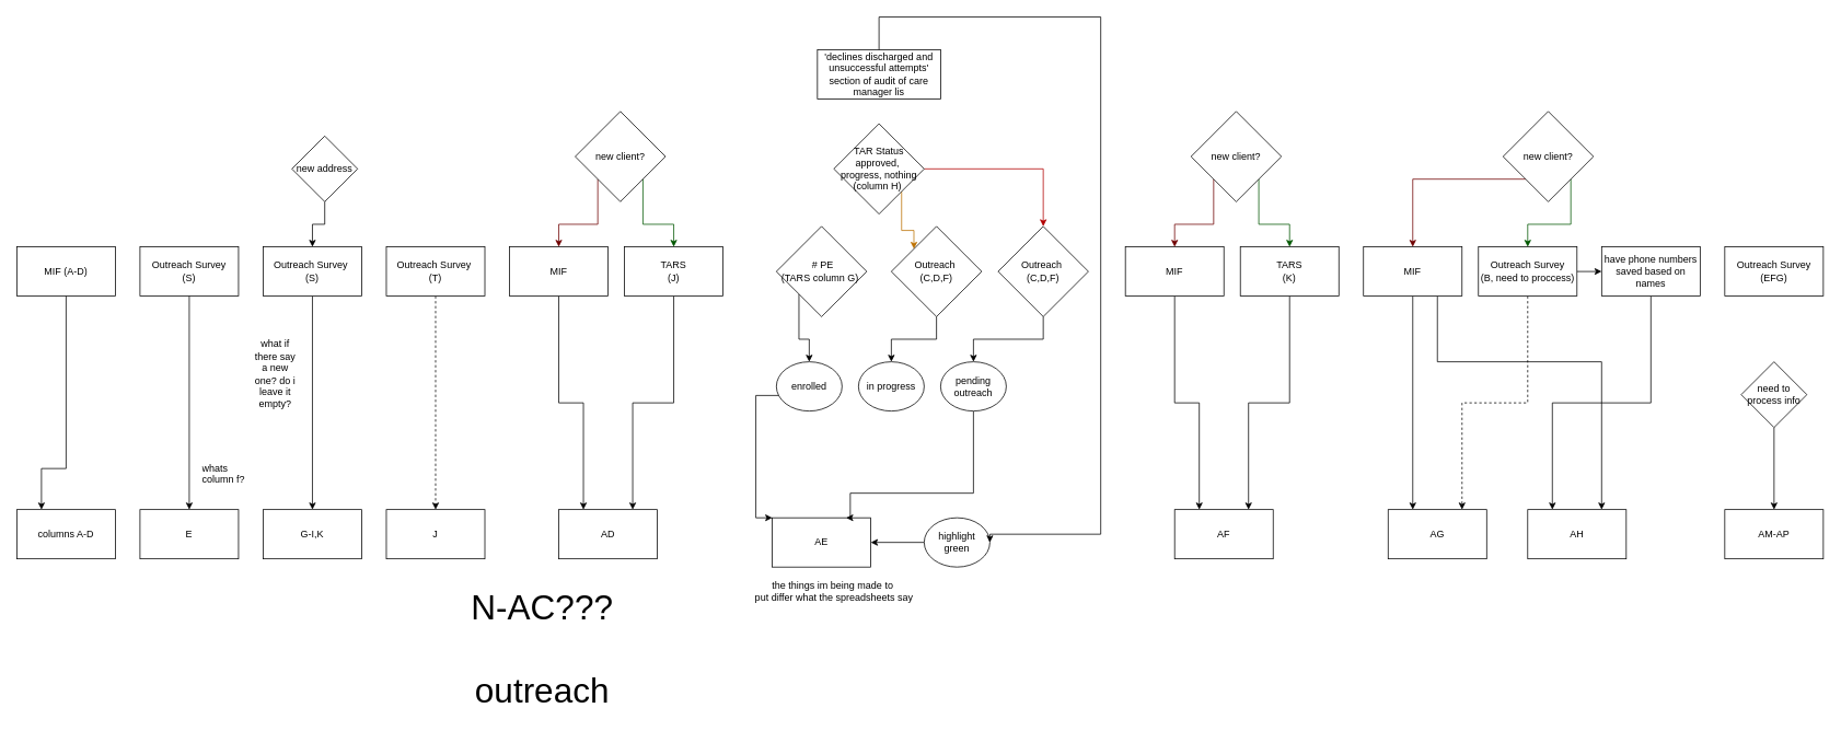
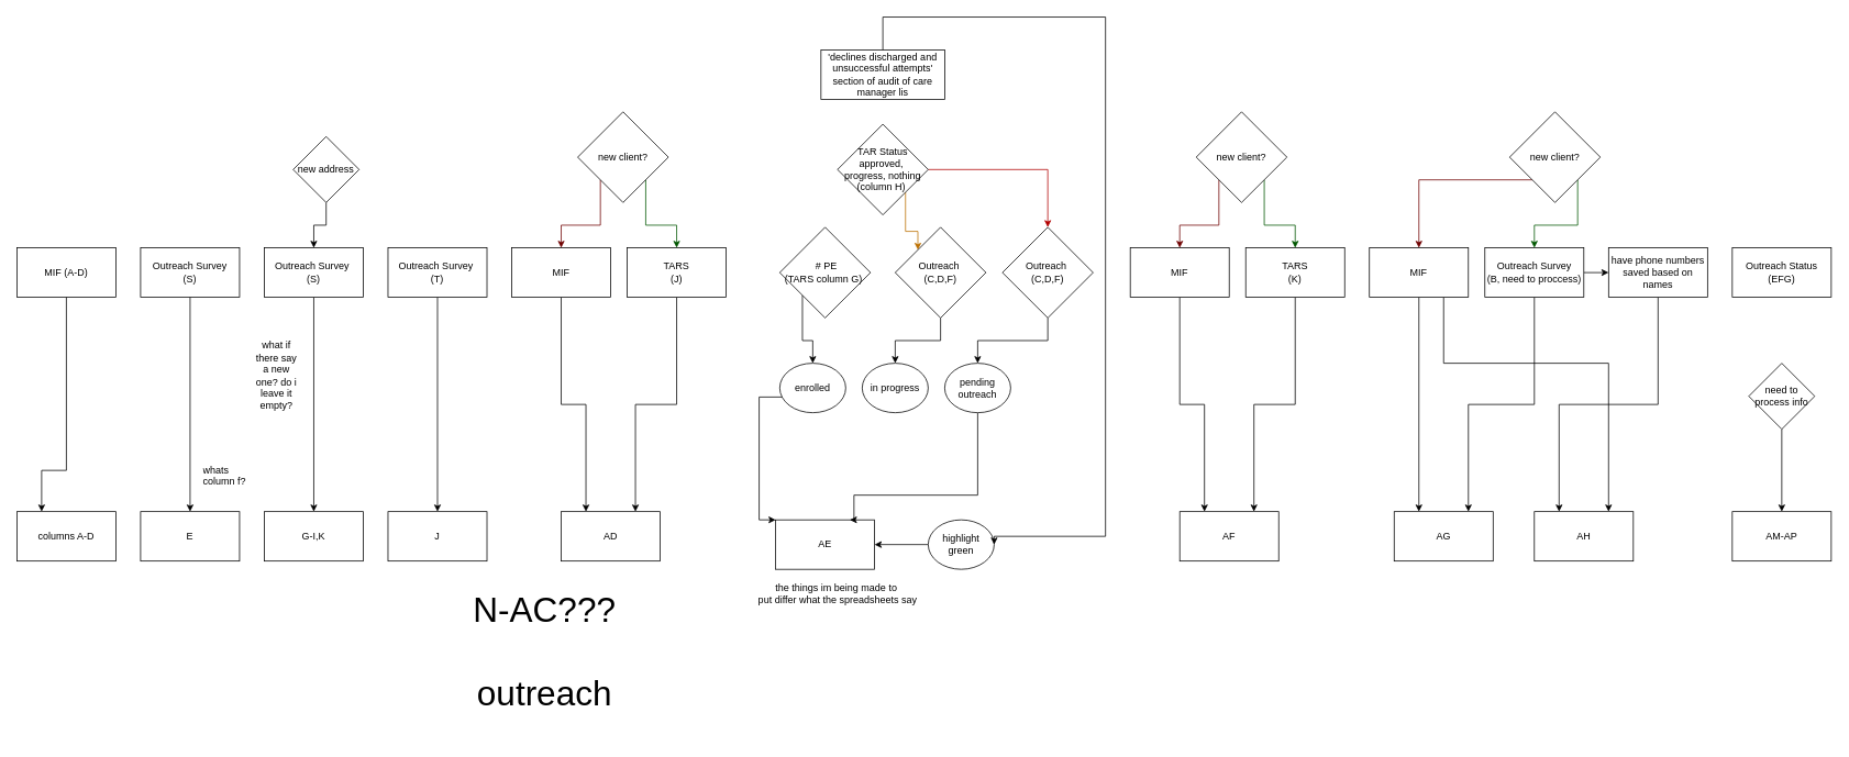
- <mxCell id="68" value="Outreach Survey&lt;br&gt;(EFG)" style="rounded=0;whiteSpace=wrap;html=1;" parent="1" vertex="1"><mxGeometry x="2100" y="300" width="120" height="60" as="geometry" /></mxCell>
+ <mxCell id="68" value="Outreach Status&lt;br&gt;(EFG)" style="rounded=0;whiteSpace=wrap;html=1;" parent="1" vertex="1"><mxGeometry x="2100" y="300" width="120" height="60" as="geometry" /></mxCell>
- <mxCell id="15" style="edgeStyle=orthogonalEdgeStyle;rounded=0;orthogonalLoop=1;jettySize=auto;html=1;exitX=0.5;exitY=1;exitDx=0;exitDy=0;entryX=0.5;entryY=0;entryDx=0;entryDy=0;dashed=1;" parent="1" source="16" target="17" edge="1"><mxGeometry relative="1" as="geometry" /></mxCell>
+ <mxCell id="15" style="edgeStyle=orthogonalEdgeStyle;rounded=0;orthogonalLoop=1;jettySize=auto;html=1;exitX=0.5;exitY=1;exitDx=0;exitDy=0;entryX=0.5;entryY=0;entryDx=0;entryDy=0;" parent="1" source="16" target="17" edge="1"><mxGeometry relative="1" as="geometry" /></mxCell>
- <mxCell id="62" style="edgeStyle=orthogonalEdgeStyle;rounded=0;orthogonalLoop=1;jettySize=auto;html=1;exitX=0.5;exitY=1;exitDx=0;exitDy=0;entryX=0.75;entryY=0;entryDx=0;entryDy=0;dashed=1;" parent="1" source="64" target="55" edge="1"><mxGeometry relative="1" as="geometry" /></mxCell>
+ <mxCell id="62" style="edgeStyle=orthogonalEdgeStyle;rounded=0;orthogonalLoop=1;jettySize=auto;html=1;exitX=0.5;exitY=1;exitDx=0;exitDy=0;entryX=0.75;entryY=0;entryDx=0;entryDy=0;" parent="1" source="64" target="55" edge="1"><mxGeometry relative="1" as="geometry" /></mxCell>
